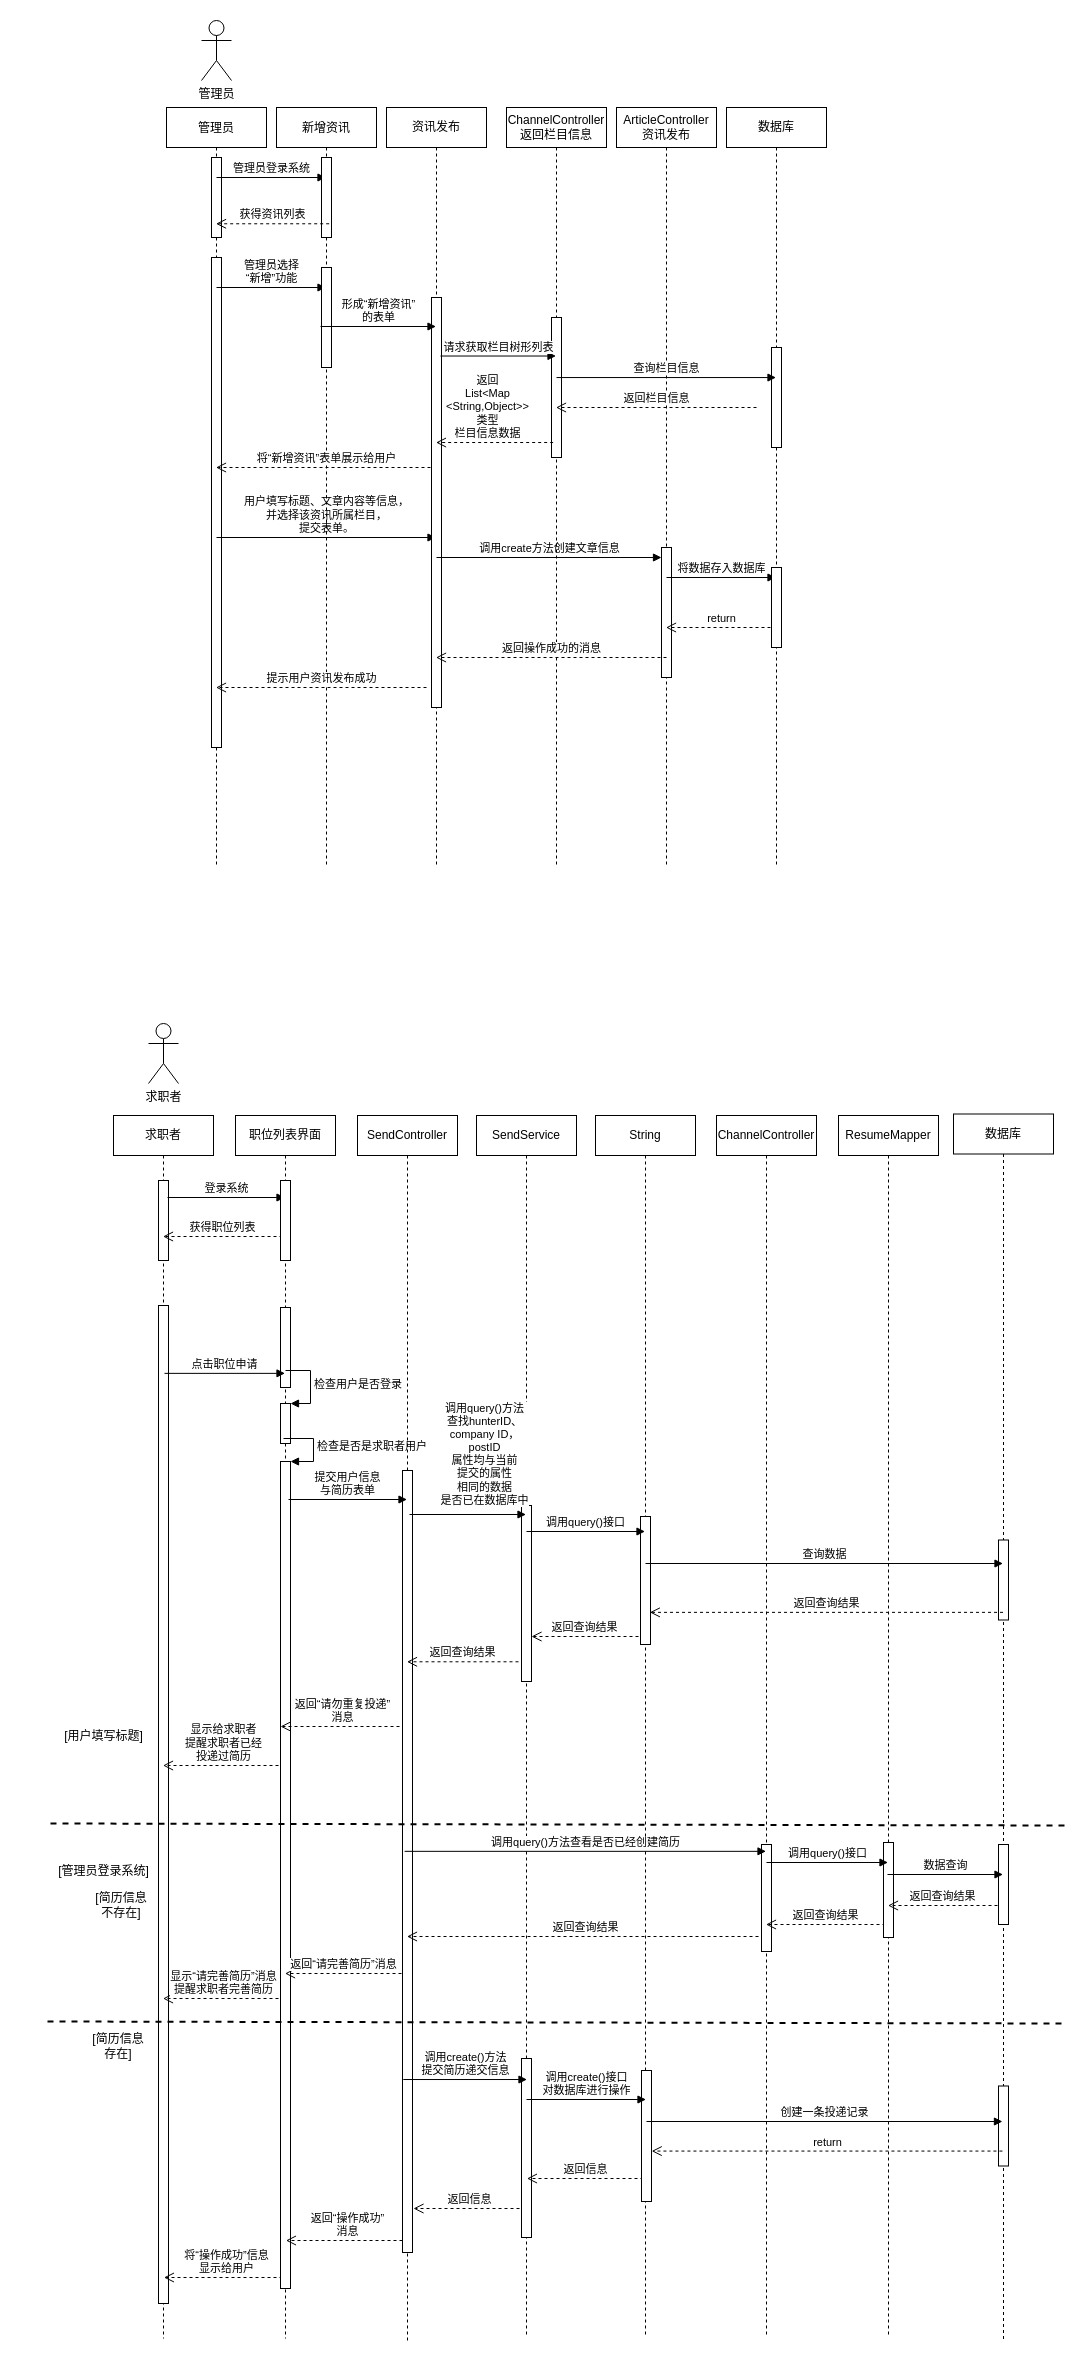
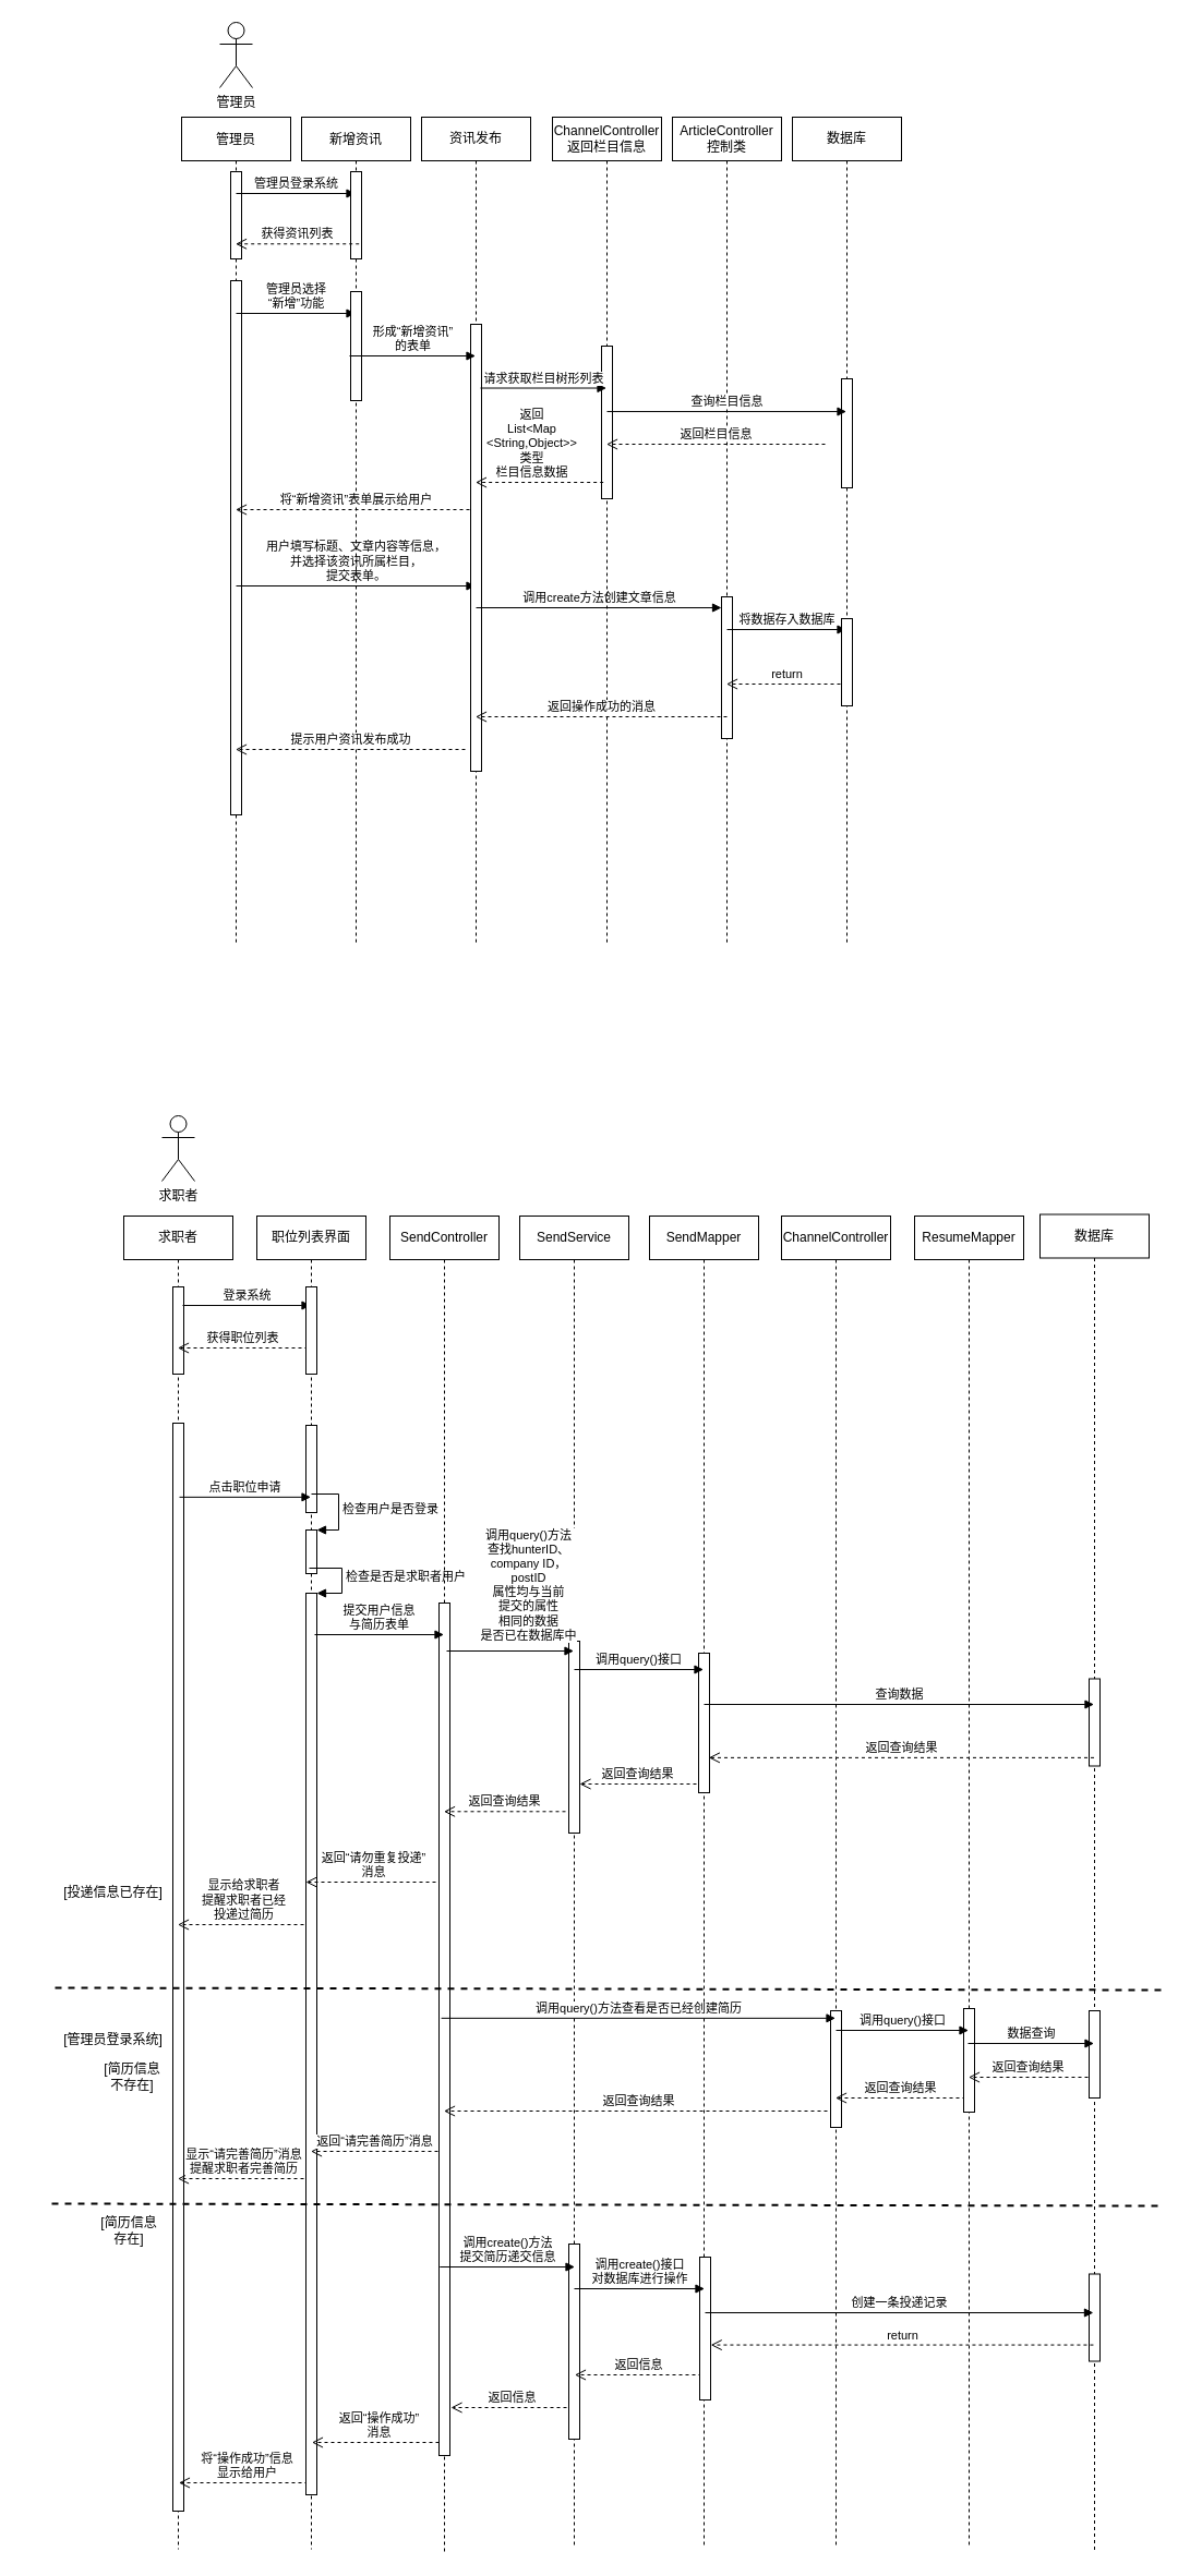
- <mxCell id="16" value="ArticleController&lt;br&gt;资讯发布" style="shape=umlLifeline;perimeter=lifelinePerimeter;whiteSpace=wrap;html=1;container=1;collapsible=0;recursiveResize=0;outlineConnect=0;" vertex="1" parent="1"><mxGeometry x="586" y="107" width="100" height="760" as="geometry" /></mxCell>
+ <mxCell id="16" value="ArticleController&lt;br&gt;控制类" style="shape=umlLifeline;perimeter=lifelinePerimeter;whiteSpace=wrap;html=1;container=1;collapsible=0;recursiveResize=0;outlineConnect=0;" vertex="1" parent="1"><mxGeometry x="586" y="107" width="100" height="760" as="geometry" /></mxCell>
- <mxCell id="61" value="String" style="shape=umlLifeline;perimeter=lifelinePerimeter;whiteSpace=wrap;html=1;container=1;collapsible=0;recursiveResize=0;outlineConnect=0;" vertex="1" parent="1"><mxGeometry x="565" y="1115" width="100" height="1222" as="geometry" /></mxCell>
+ <mxCell id="61" value="SendMapper" style="shape=umlLifeline;perimeter=lifelinePerimeter;whiteSpace=wrap;html=1;container=1;collapsible=0;recursiveResize=0;outlineConnect=0;" vertex="1" parent="1"><mxGeometry x="565" y="1115" width="100" height="1222" as="geometry" /></mxCell>
- <mxCell id="82" value="[用户填写标题]" style="text;html=1;strokeColor=none;fillColor=none;align=center;verticalAlign=middle;whiteSpace=wrap;rounded=0;" vertex="1" parent="1"><mxGeometry x="20" y="1732" width="107" height="7" as="geometry" /></mxCell>
+ <mxCell id="82" value="[投递信息已存在]" style="text;html=1;strokeColor=none;fillColor=none;align=center;verticalAlign=middle;whiteSpace=wrap;rounded=0;" vertex="1" parent="1"><mxGeometry x="20" y="1732" width="107" height="7" as="geometry" /></mxCell>
